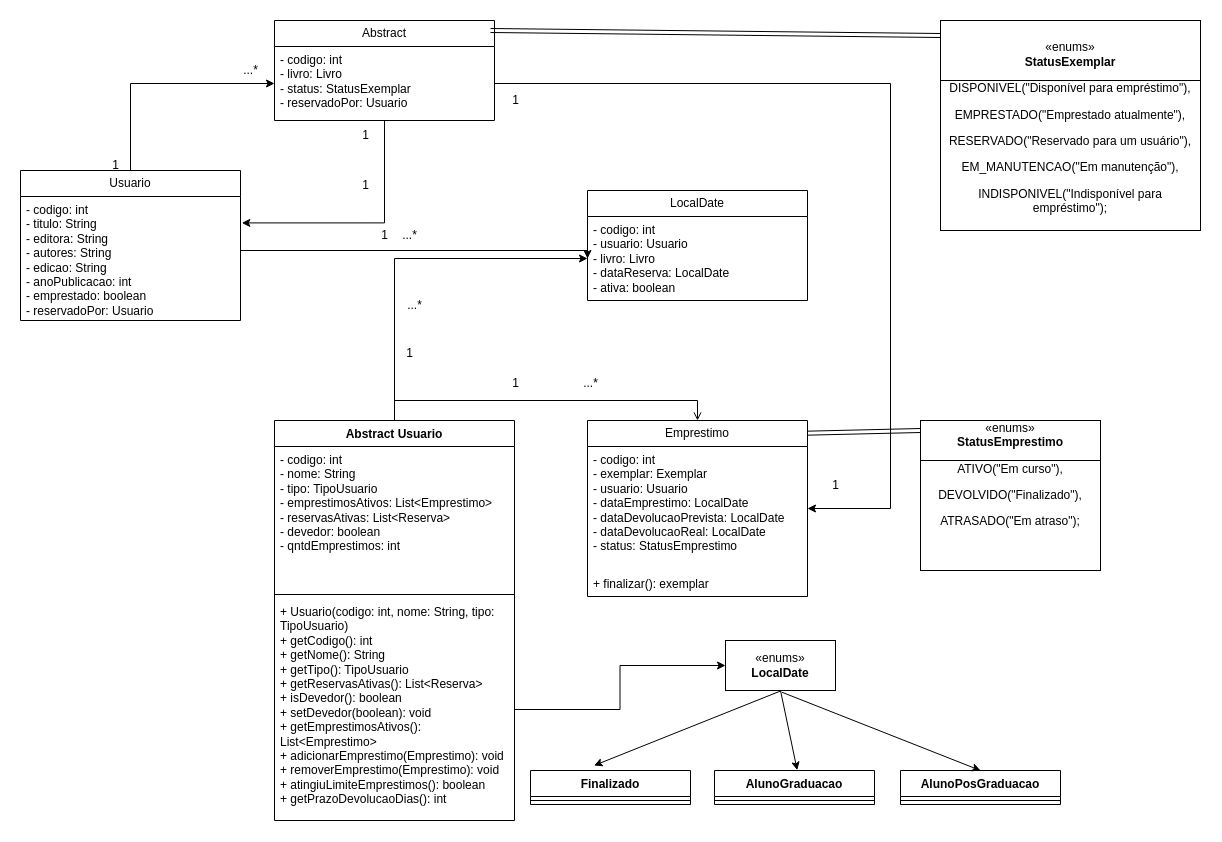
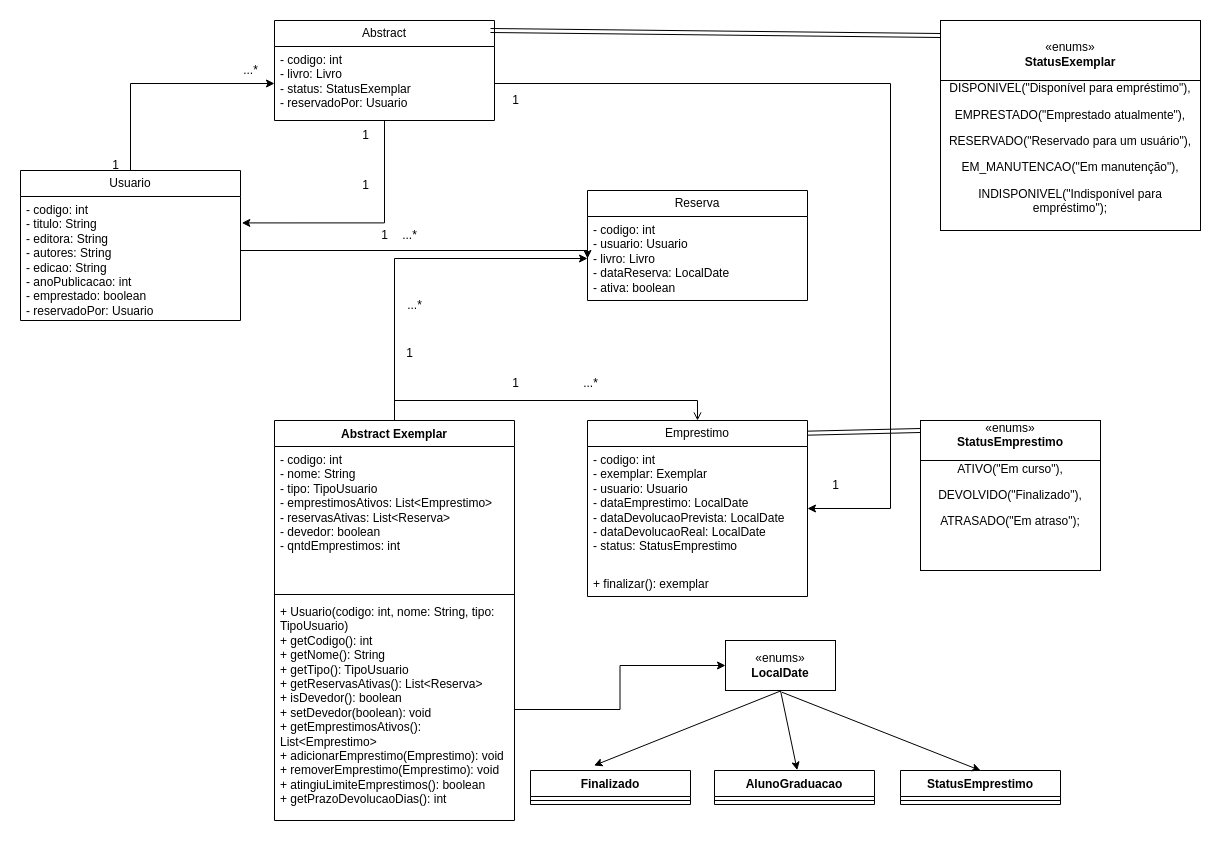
- <mxCell id="19" value="LocalDate" style="swimlane;fontStyle=0;childLayout=stackLayout;horizontal=1;startSize=26;fillColor=none;horizontalStack=0;resizeParent=1;resizeParentMax=0;resizeLast=0;collapsible=1;marginBottom=0;whiteSpace=wrap;html=1;" parent="1" vertex="1"><mxGeometry x="587" y="190" width="220" height="110" as="geometry" /></mxCell>
+ <mxCell id="19" value="Reserva" style="swimlane;fontStyle=0;childLayout=stackLayout;horizontal=1;startSize=26;fillColor=none;horizontalStack=0;resizeParent=1;resizeParentMax=0;resizeLast=0;collapsible=1;marginBottom=0;whiteSpace=wrap;html=1;" parent="1" vertex="1"><mxGeometry x="587" y="190" width="220" height="110" as="geometry" /></mxCell>
- <mxCell id="3" value="Abstract Usuario" style="swimlane;fontStyle=1;align=center;verticalAlign=top;childLayout=stackLayout;horizontal=1;startSize=26;horizontalStack=0;resizeParent=1;resizeParentMax=0;resizeLast=0;collapsible=1;marginBottom=0;whiteSpace=wrap;html=1;" parent="1" vertex="1"><mxGeometry x="274" y="420" width="240" height="400" as="geometry" /></mxCell>
+ <mxCell id="3" value="Abstract Exemplar" style="swimlane;fontStyle=1;align=center;verticalAlign=top;childLayout=stackLayout;horizontal=1;startSize=26;horizontalStack=0;resizeParent=1;resizeParentMax=0;resizeLast=0;collapsible=1;marginBottom=0;whiteSpace=wrap;html=1;" parent="1" vertex="1"><mxGeometry x="274" y="420" width="240" height="400" as="geometry" /></mxCell>
- <mxCell id="11" value="AlunoPosGraduacao" style="swimlane;fontStyle=1;align=center;verticalAlign=top;childLayout=stackLayout;horizontal=1;startSize=26;horizontalStack=0;resizeParent=1;resizeParentMax=0;resizeLast=0;collapsible=1;marginBottom=0;whiteSpace=wrap;html=1;" parent="1" vertex="1"><mxGeometry x="900" y="770" width="160" height="34" as="geometry" /></mxCell>
+ <mxCell id="11" value="StatusEmprestimo" style="swimlane;fontStyle=1;align=center;verticalAlign=top;childLayout=stackLayout;horizontal=1;startSize=26;horizontalStack=0;resizeParent=1;resizeParentMax=0;resizeLast=0;collapsible=1;marginBottom=0;whiteSpace=wrap;html=1;" parent="1" vertex="1"><mxGeometry x="900" y="770" width="160" height="34" as="geometry" /></mxCell>
